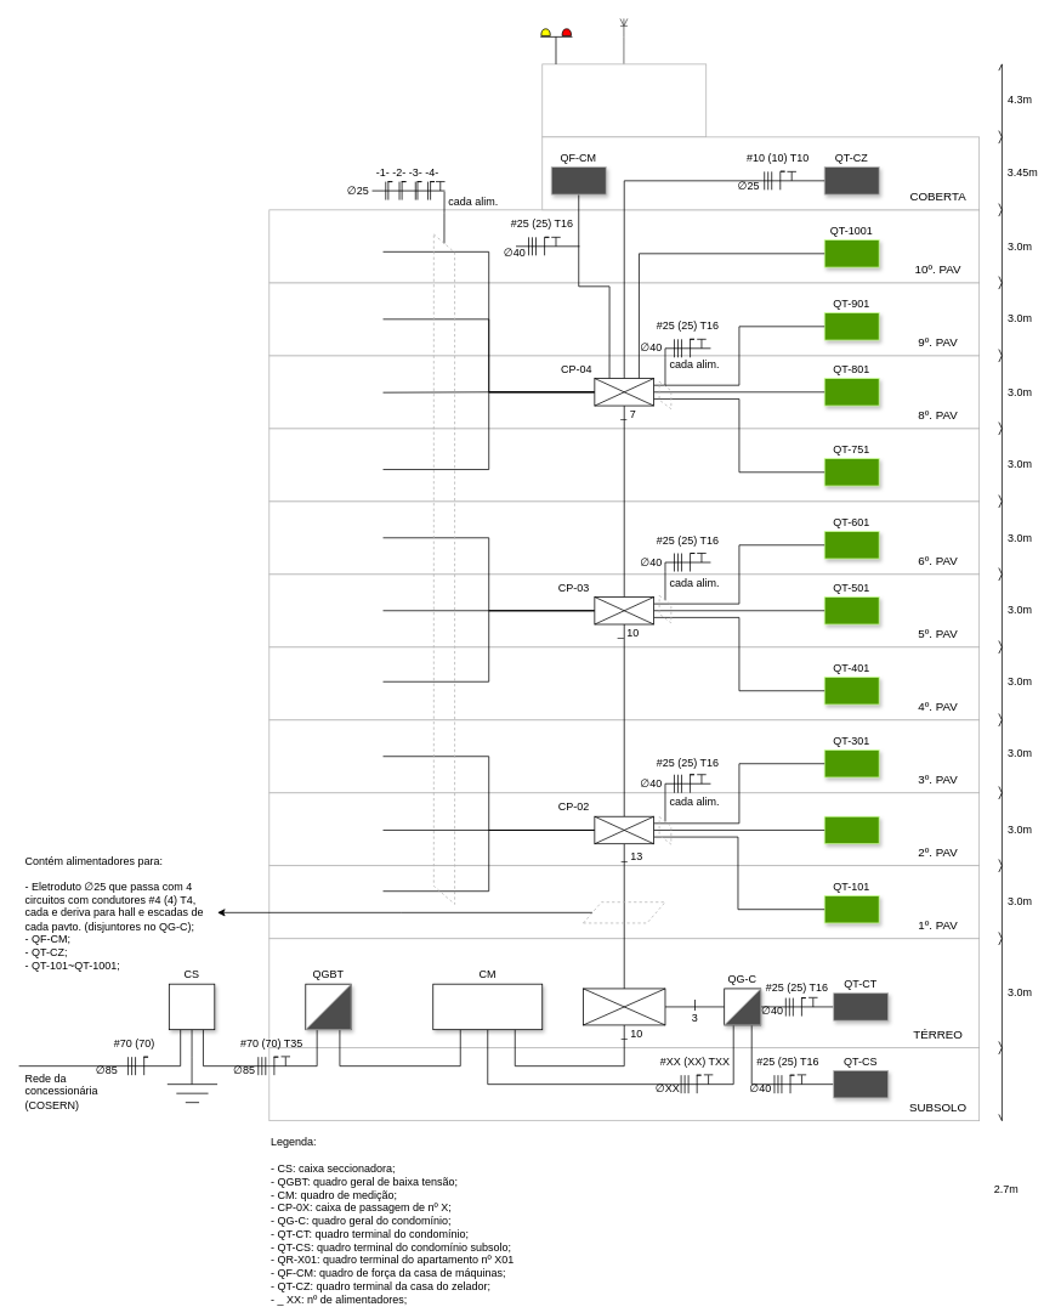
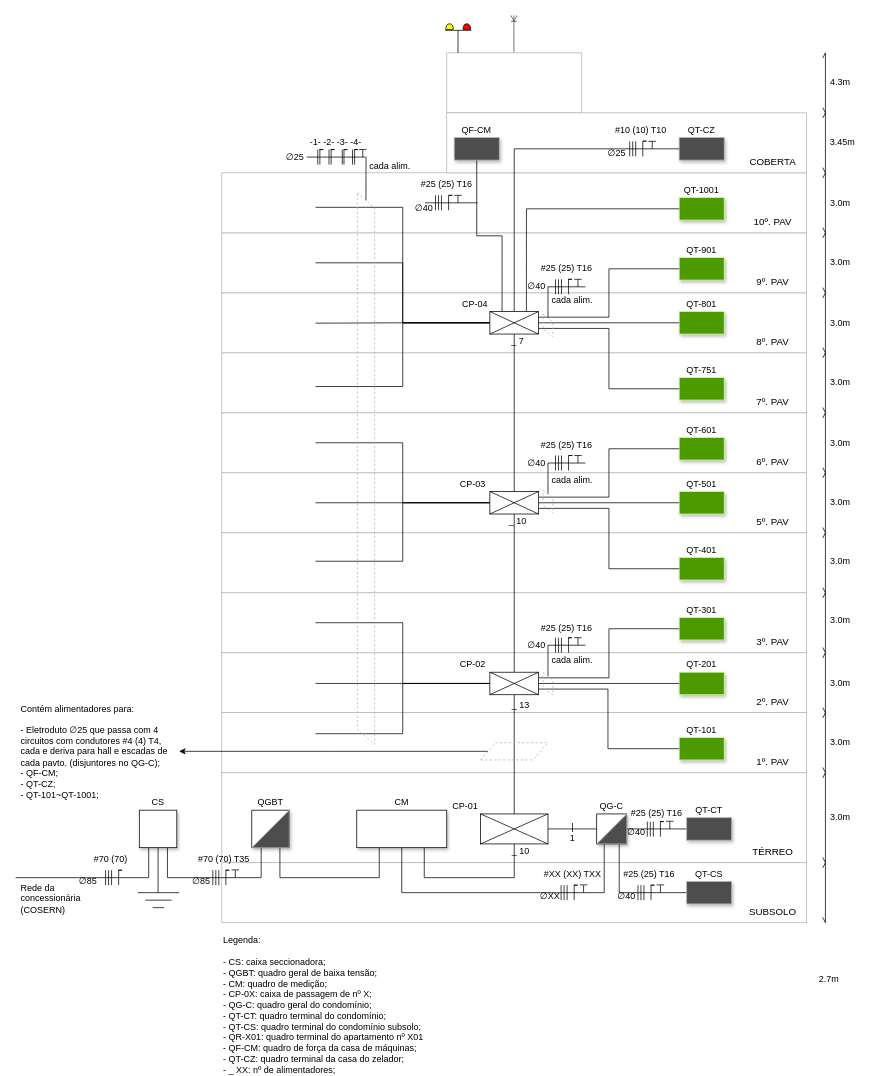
+ <mxCell id="68" value="&lt;font style=&quot;font-size: 13px&quot;&gt;7&lt;/font&gt;&lt;span style=&quot;font-size: 13px&quot;&gt;º. PAV&lt;/span&gt;" style="text;html=1;strokeColor=none;fillColor=none;align=center;verticalAlign=middle;whiteSpace=wrap;rounded=0;shadow=0;" parent="1" vertex="1"><mxGeometry x="985" y="520" width="90" height="30" as="geometry" /></mxCell>
- <mxCell id="59" value="&lt;font style=&quot;font-size: 13px&quot;&gt;4º. PAV&lt;/font&gt;" style="text;html=1;strokeColor=none;fillColor=none;align=center;verticalAlign=middle;whiteSpace=wrap;rounded=0;shadow=0;" parent="1" vertex="1"><mxGeometry x="985" y="760" width="90" height="30" as="geometry" /></mxCell>
+ <mxCell id="55" value="QT-201" style="text;html=1;strokeColor=none;fillColor=none;align=center;verticalAlign=middle;whiteSpace=wrap;rounded=0;shadow=1;" parent="1" vertex="1"><mxGeometry x="910" y="876" width="50" height="20" as="geometry" /></mxCell>
+ <mxCell id="121" value="CP-01" style="text;html=1;strokeColor=none;fillColor=none;align=center;verticalAlign=middle;whiteSpace=wrap;rounded=0;shadow=1;" parent="1" vertex="1"><mxGeometry x="600" y="1065" width="40" height="20" as="geometry" /></mxCell>
- <mxCell id="292" value="|&lt;br&gt;3" style="text;html=1;strokeColor=none;fillColor=none;align=center;verticalAlign=middle;whiteSpace=wrap;rounded=0;shadow=1;" parent="1" vertex="1"><mxGeometry x="742.5" y="1100" width="40" height="20" as="geometry" /></mxCell>
+ <mxCell id="292" value="|&lt;br&gt;1" style="text;html=1;strokeColor=none;fillColor=none;align=center;verticalAlign=middle;whiteSpace=wrap;rounded=0;shadow=1;" parent="1" vertex="1"><mxGeometry x="742.5" y="1100" width="40" height="20" as="geometry" /></mxCell>
